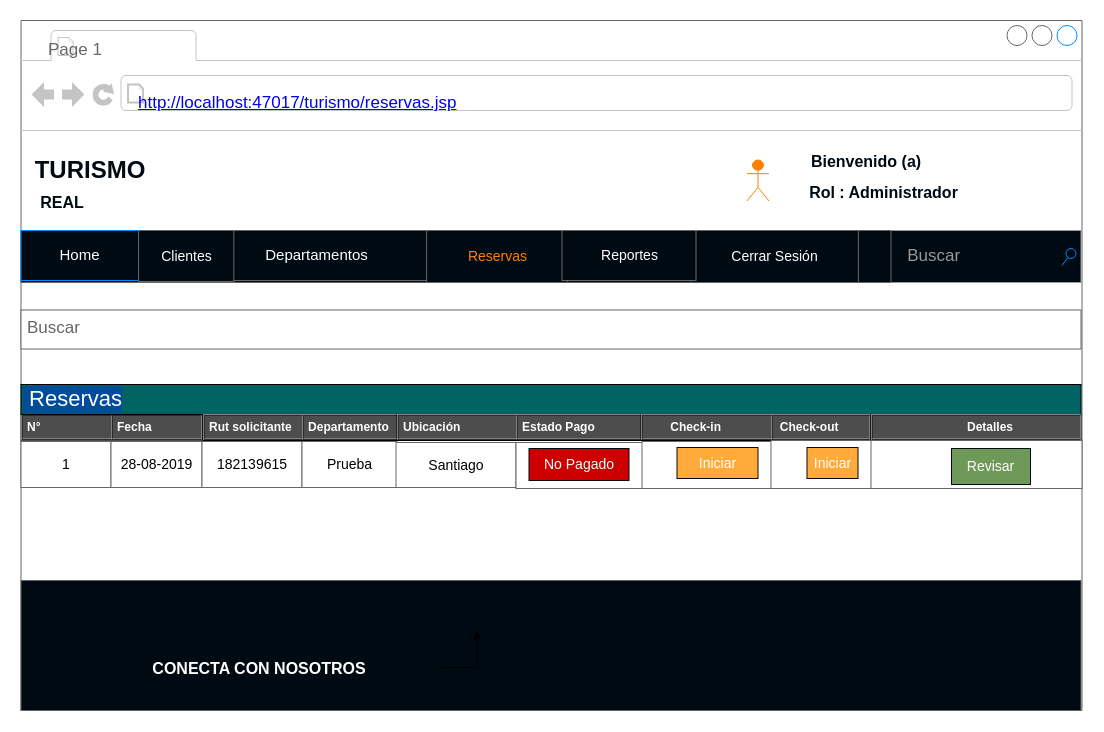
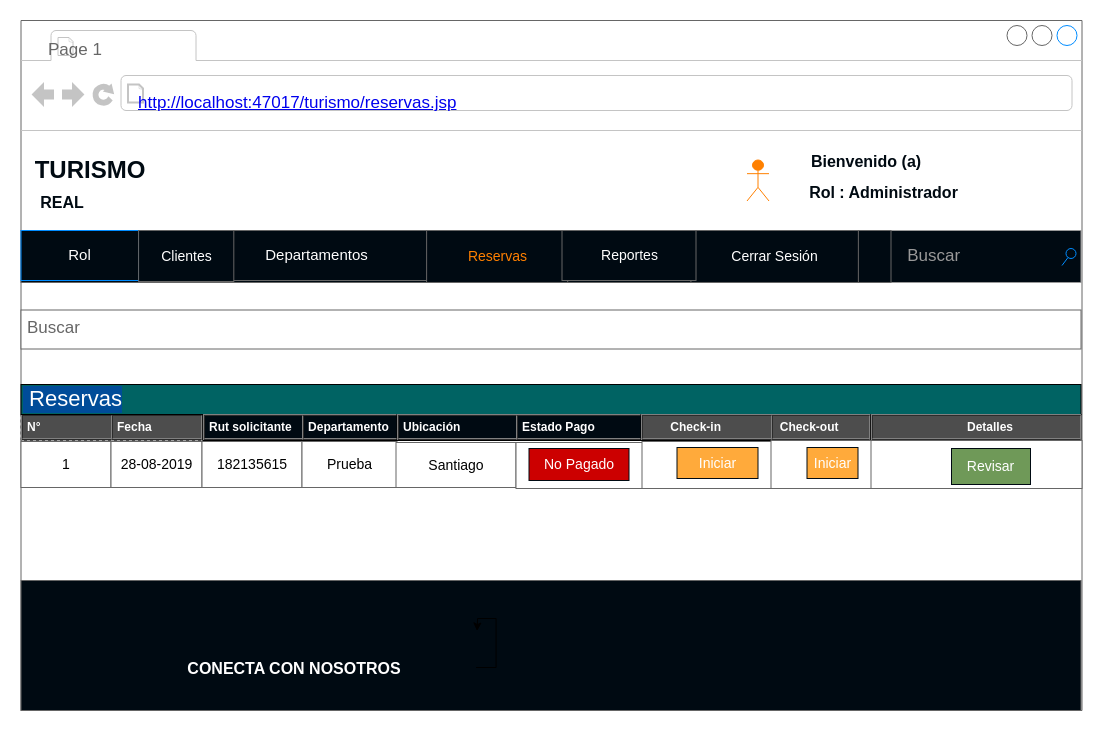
- <mxCell id="20" value="&lt;font style=&quot;font-size: 15px&quot;&gt;Home&lt;/font&gt;" style="strokeWidth=1;shadow=0;dashed=0;align=center;html=1;shape=mxgraph.mockup.text.rrect;rSize=0;fontSize=17;fontColor=#ffffff;fillColor=#000A12;strokeColor=#008cff;" parent="16" vertex="1"><mxGeometry width="117.568" height="50" as="geometry" /></mxCell>
+ <mxCell id="20" value="&lt;font style=&quot;font-size: 15px&quot;&gt;Rol&lt;/font&gt;" style="strokeWidth=1;shadow=0;dashed=0;align=center;html=1;shape=mxgraph.mockup.text.rrect;rSize=0;fontSize=17;fontColor=#ffffff;fillColor=#000A12;strokeColor=#008cff;" parent="16" vertex="1"><mxGeometry width="117.568" height="50" as="geometry" /></mxCell>
- <mxCell id="5" value="&lt;table cellpadding=&quot;4&quot; cellspacing=&quot;0&quot; border=&quot;1&quot; style=&quot;font-size: 1em ; width: 100% ; height: 100%&quot;&gt;&lt;tbody&gt;&lt;tr&gt;&lt;th&gt;N°&lt;/th&gt;&lt;th&gt;Fecha&lt;/th&gt;&lt;/tr&gt;&lt;tr&gt;&lt;td&gt;row 1, cell 1&lt;/td&gt;&lt;td&gt;row 1, cell 2&lt;/td&gt;&lt;/tr&gt;&lt;tr&gt;&lt;td&gt;&lt;br&gt;&lt;/td&gt;&lt;td&gt;&lt;br&gt;&lt;/td&gt;&lt;/tr&gt;&lt;/tbody&gt;&lt;/table&gt; " style="verticalAlign=top;align=left;overflow=fill;fillColor=#4D4D4D;fontSize=12;fontFamily=Helvetica;html=1;strokeColor=#4D4D4D;fontColor=#FFFFFF;" parent="2" vertex="1"><mxGeometry y="394" width="182" height="26" as="geometry" /></mxCell>
+ <mxCell id="5" value="&lt;table cellpadding=&quot;4&quot; cellspacing=&quot;0&quot; border=&quot;1&quot; style=&quot;font-size: 1em ; width: 100% ; height: 100%&quot;&gt;&lt;tbody&gt;&lt;tr&gt;&lt;th&gt;N°&lt;/th&gt;&lt;th&gt;Fecha&lt;/th&gt;&lt;/tr&gt;&lt;tr&gt;&lt;td&gt;row 1, cell 1&lt;/td&gt;&lt;td&gt;row 1, cell 2&lt;/td&gt;&lt;/tr&gt;&lt;tr&gt;&lt;td&gt;&lt;br&gt;&lt;/td&gt;&lt;td&gt;&lt;br&gt;&lt;/td&gt;&lt;/tr&gt;&lt;/tbody&gt;&lt;/table&gt; " style="verticalAlign=top;align=left;overflow=fill;fillColor=#4D4D4D;fontSize=12;fontFamily=Helvetica;html=1;strokeColor=#4D4D4D;fontColor=#FFFFFF;dashed=1;" parent="2" vertex="1"><mxGeometry y="394" width="182" height="26" as="geometry" /></mxCell>
- <mxCell id="9" value="&lt;table cellpadding=&quot;4&quot; cellspacing=&quot;0&quot; border=&quot;1&quot; style=&quot;font-size: 1em ; width: 100% ; height: 100%&quot;&gt;&lt;tbody&gt;&lt;tr&gt;&lt;th&gt;Rut solicitante&lt;/th&gt;&lt;th&gt;Departamento&lt;/th&gt;&lt;/tr&gt;&lt;tr&gt;&lt;td&gt;row 1, cell 1&lt;/td&gt;&lt;td&gt;row 1, cell 2&lt;/td&gt;&lt;/tr&gt;&lt;tr&gt;&lt;td&gt;&lt;br&gt;&lt;/td&gt;&lt;td&gt;&lt;br&gt;&lt;/td&gt;&lt;/tr&gt;&lt;/tbody&gt;&lt;/table&gt; " style="verticalAlign=top;align=left;overflow=fill;fillColor=#4D4D4D;fontSize=12;fontFamily=Helvetica;html=1;fontColor=#FFFFFF;" parent="2" vertex="1"><mxGeometry x="182" y="394" width="198" height="26" as="geometry" /></mxCell>
+ <mxCell id="9" value="&lt;table cellpadding=&quot;4&quot; cellspacing=&quot;0&quot; border=&quot;1&quot; style=&quot;font-size: 1em ; width: 100% ; height: 100%&quot;&gt;&lt;tbody&gt;&lt;tr&gt;&lt;th&gt;Rut solicitante&lt;/th&gt;&lt;th&gt;Departamento&lt;/th&gt;&lt;/tr&gt;&lt;tr&gt;&lt;td&gt;row 1, cell 1&lt;/td&gt;&lt;td&gt;row 1, cell 2&lt;/td&gt;&lt;/tr&gt;&lt;tr&gt;&lt;td&gt;&lt;br&gt;&lt;/td&gt;&lt;td&gt;&lt;br&gt;&lt;/td&gt;&lt;/tr&gt;&lt;/tbody&gt;&lt;/table&gt; " style="verticalAlign=top;align=left;overflow=fill;fillColor=#000a12;fontSize=12;fontFamily=Helvetica;html=1;fontColor=#FFFFFF;" parent="2" vertex="1"><mxGeometry x="182" y="394" width="198" height="26" as="geometry" /></mxCell>
- <mxCell id="10" value="&lt;table cellpadding=&quot;4&quot; cellspacing=&quot;0&quot; border=&quot;1&quot; style=&quot;font-size: 1em ; width: 100% ; height: 100%&quot;&gt;&lt;tbody&gt;&lt;tr&gt;&lt;th&gt;Ubicación&lt;/th&gt;&lt;th&gt;Estado Pago&lt;/th&gt;&lt;/tr&gt;&lt;tr&gt;&lt;td&gt;row 1, cell 1&lt;/td&gt;&lt;td&gt;row 1, cell 2&lt;/td&gt;&lt;/tr&gt;&lt;tr&gt;&lt;td&gt;&lt;br&gt;&lt;/td&gt;&lt;td&gt;&lt;br&gt;&lt;/td&gt;&lt;/tr&gt;&lt;/tbody&gt;&lt;/table&gt; " style="verticalAlign=top;align=left;overflow=fill;fillColor=#4D4D4D;fontSize=12;fontFamily=Helvetica;html=1;fontColor=#FFFFFF;" parent="2" vertex="1"><mxGeometry x="376" y="394" width="254" height="26" as="geometry" /></mxCell>
+ <mxCell id="10" value="&lt;table cellpadding=&quot;4&quot; cellspacing=&quot;0&quot; border=&quot;1&quot; style=&quot;font-size: 1em ; width: 100% ; height: 100%&quot;&gt;&lt;tbody&gt;&lt;tr&gt;&lt;th&gt;Ubicación&lt;/th&gt;&lt;th&gt;Estado Pago&lt;/th&gt;&lt;/tr&gt;&lt;tr&gt;&lt;td&gt;row 1, cell 1&lt;/td&gt;&lt;td&gt;row 1, cell 2&lt;/td&gt;&lt;/tr&gt;&lt;tr&gt;&lt;td&gt;&lt;br&gt;&lt;/td&gt;&lt;td&gt;&lt;br&gt;&lt;/td&gt;&lt;/tr&gt;&lt;/tbody&gt;&lt;/table&gt; " style="verticalAlign=top;align=left;overflow=fill;fillColor=#000a12;fontSize=12;fontFamily=Helvetica;html=1;fontColor=#FFFFFF;" parent="2" vertex="1"><mxGeometry x="376" y="394" width="254" height="26" as="geometry" /></mxCell>
- <mxCell id="31" value="182139615" style="strokeColor=inherit;fillColor=inherit;gradientColor=inherit;html=1;shadow=0;dashed=0;shape=mxgraph.bootstrap.rect;perimeter=none;fontSize=14;whiteSpace=wrap;" parent="2" vertex="1"><mxGeometry x="181" y="421" width="100" height="46" as="geometry" /></mxCell>
+ <mxCell id="31" value="182135615" style="strokeColor=inherit;fillColor=inherit;gradientColor=inherit;html=1;shadow=0;dashed=0;shape=mxgraph.bootstrap.rect;perimeter=none;fontSize=14;whiteSpace=wrap;" parent="2" vertex="1"><mxGeometry x="181" y="421" width="100" height="46" as="geometry" /></mxCell>
- <mxCell id="28" value="&lt;span style=&quot;font-size: 16px&quot;&gt;CONECTA CON NOSOTROS&lt;br&gt;&lt;/span&gt;" style="text;html=1;strokeColor=none;fillColor=none;align=center;verticalAlign=middle;whiteSpace=wrap;rounded=0;labelBackgroundColor=none;fontSize=22;fontColor=#FFFFFF;fontStyle=1;direction=south;" parent="26" vertex="1"><mxGeometry x="57.58" y="58.036" width="362.494" height="58.036" as="geometry" /></mxCell>
+ <mxCell id="28" value="&lt;span style=&quot;font-size: 16px&quot;&gt;CONECTA CON NOSOTROS&lt;br&gt;&lt;/span&gt;" style="text;html=1;strokeColor=none;fillColor=none;align=center;verticalAlign=middle;whiteSpace=wrap;rounded=0;labelBackgroundColor=none;fontSize=22;fontColor=#FFFFFF;fontStyle=1;direction=south;" parent="26" vertex="1"><mxGeometry x="92.58" y="58.036" width="362.494" height="58.036" as="geometry" /></mxCell>
